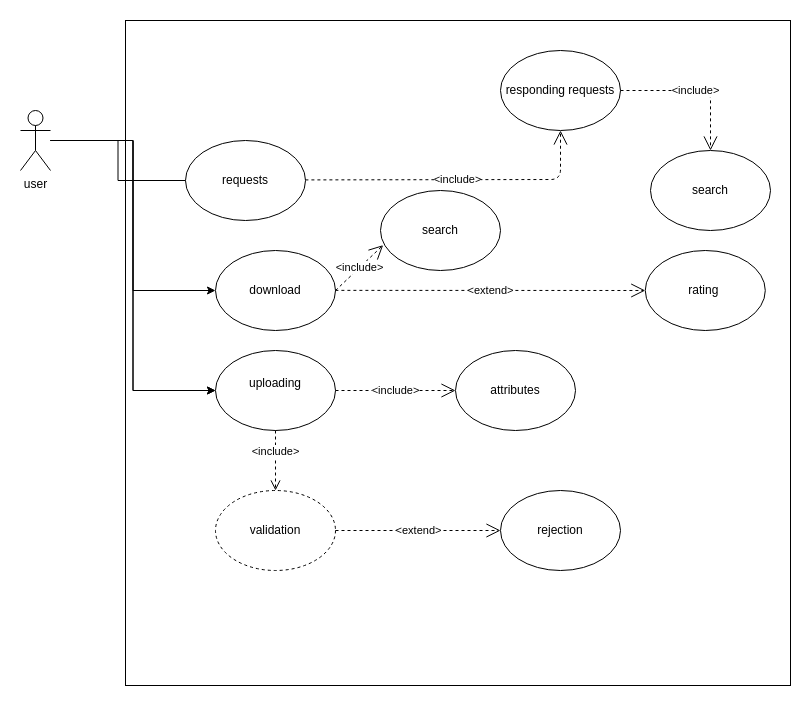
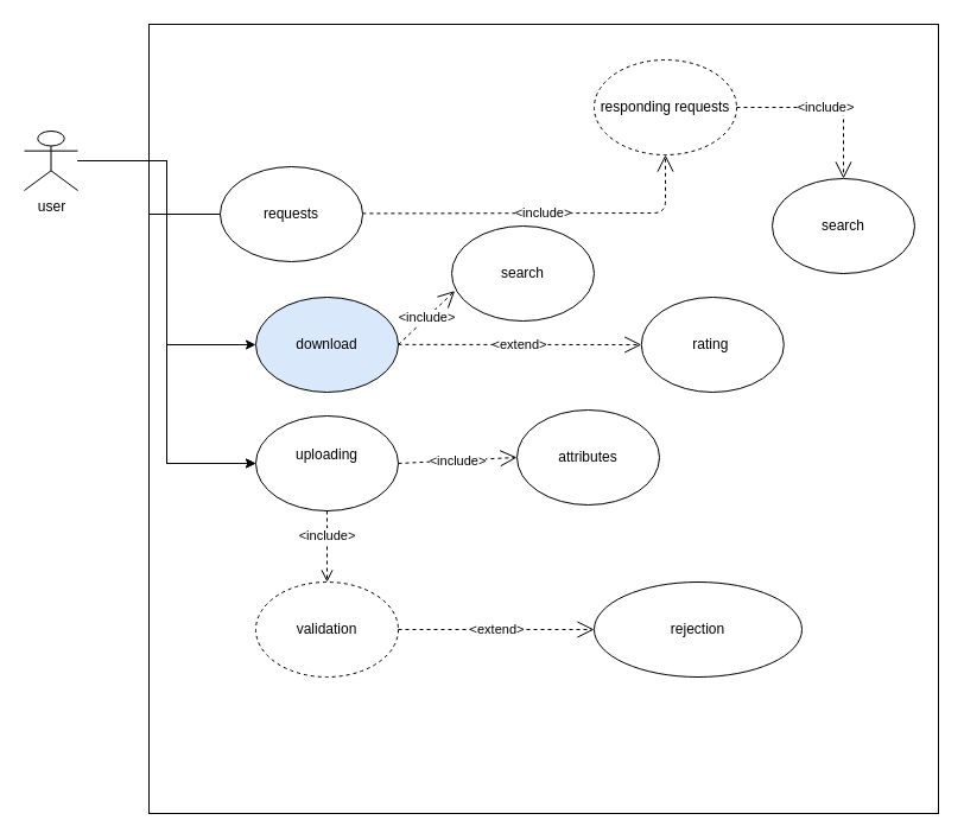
- <mxCell id="8" value="responding requests&lt;br&gt;" style="ellipse;whiteSpace=wrap;html=1;" parent="1" vertex="1"><mxGeometry x="500" y="50" width="120" height="80" as="geometry" /></mxCell>
+ <mxCell id="8" value="responding requests&lt;br&gt;" style="ellipse;whiteSpace=wrap;html=1;dashed=1;" parent="1" vertex="1"><mxGeometry x="500" y="50" width="120" height="80" as="geometry" /></mxCell>
- <mxCell id="6" value="user&lt;br&gt;&lt;br&gt;" style="shape=umlActor;verticalLabelPosition=bottom;labelBackgroundColor=#ffffff;verticalAlign=top;html=1;outlineConnect=0;" parent="1" vertex="1"><mxGeometry x="20" y="110" width="30" height="60" as="geometry" /></mxCell>
+ <mxCell id="6" value="user&lt;br&gt;&lt;br&gt;" style="shape=umlActor;verticalLabelPosition=bottom;labelBackgroundColor=#ffffff;verticalAlign=top;html=1;outlineConnect=0;" parent="1" vertex="1"><mxGeometry x="20" y="110" width="45" height="50" as="geometry" /></mxCell>
- <mxCell id="13" value="download" style="ellipse;whiteSpace=wrap;html=1;" parent="1" vertex="1"><mxGeometry x="215" y="250" width="120" height="80" as="geometry" /></mxCell>
+ <mxCell id="13" value="download" style="ellipse;whiteSpace=wrap;html=1;fillColor=#dae8fc;" parent="1" vertex="1"><mxGeometry x="215" y="250" width="120" height="80" as="geometry" /></mxCell>
- <mxCell id="15" value="rating&amp;nbsp;" style="ellipse;whiteSpace=wrap;html=1;" parent="1" vertex="1"><mxGeometry x="644.786" y="250" width="120" height="80" as="geometry" /></mxCell>
+ <mxCell id="15" value="rating&amp;nbsp;" style="ellipse;whiteSpace=wrap;html=1;" parent="1" vertex="1"><mxGeometry x="539.786" y="250" width="120" height="80" as="geometry" /></mxCell>
- <mxCell id="11" value="attributes&lt;br&gt;" style="ellipse;whiteSpace=wrap;html=1;" parent="1" vertex="1"><mxGeometry x="455" y="350" width="120" height="80" as="geometry" /></mxCell>
+ <mxCell id="11" value="attributes&lt;br&gt;" style="ellipse;whiteSpace=wrap;html=1;" parent="1" vertex="1"><mxGeometry x="435" y="345" width="120" height="80" as="geometry" /></mxCell>
- <mxCell id="16" value="rejection" style="ellipse;whiteSpace=wrap;html=1;" parent="1" vertex="1"><mxGeometry x="500" y="490" width="120" height="80" as="geometry" /></mxCell>
+ <mxCell id="16" value="rejection" style="ellipse;whiteSpace=wrap;html=1;" parent="1" vertex="1"><mxGeometry x="500" y="490" width="175" height="80" as="geometry" /></mxCell>
